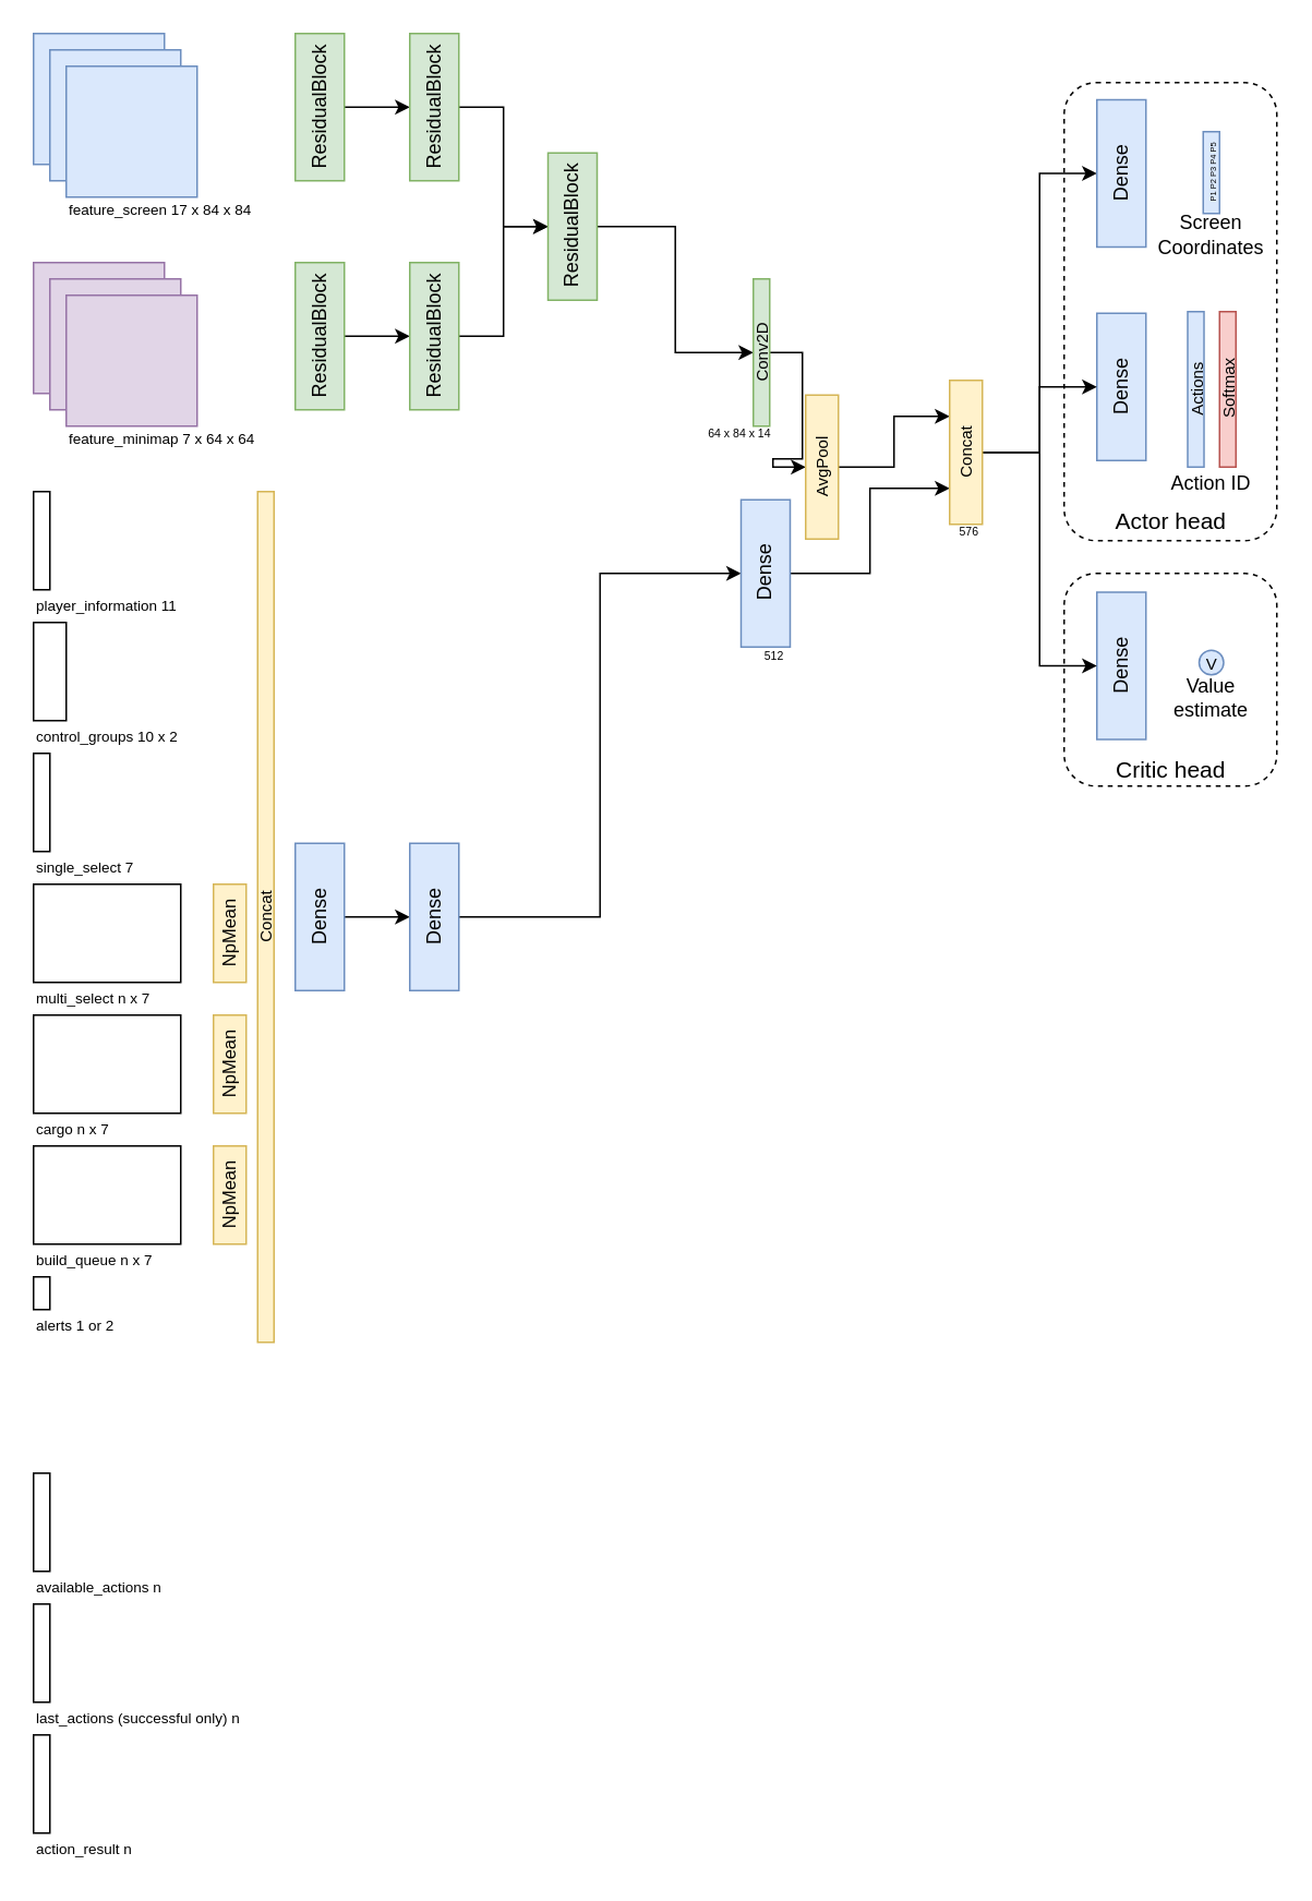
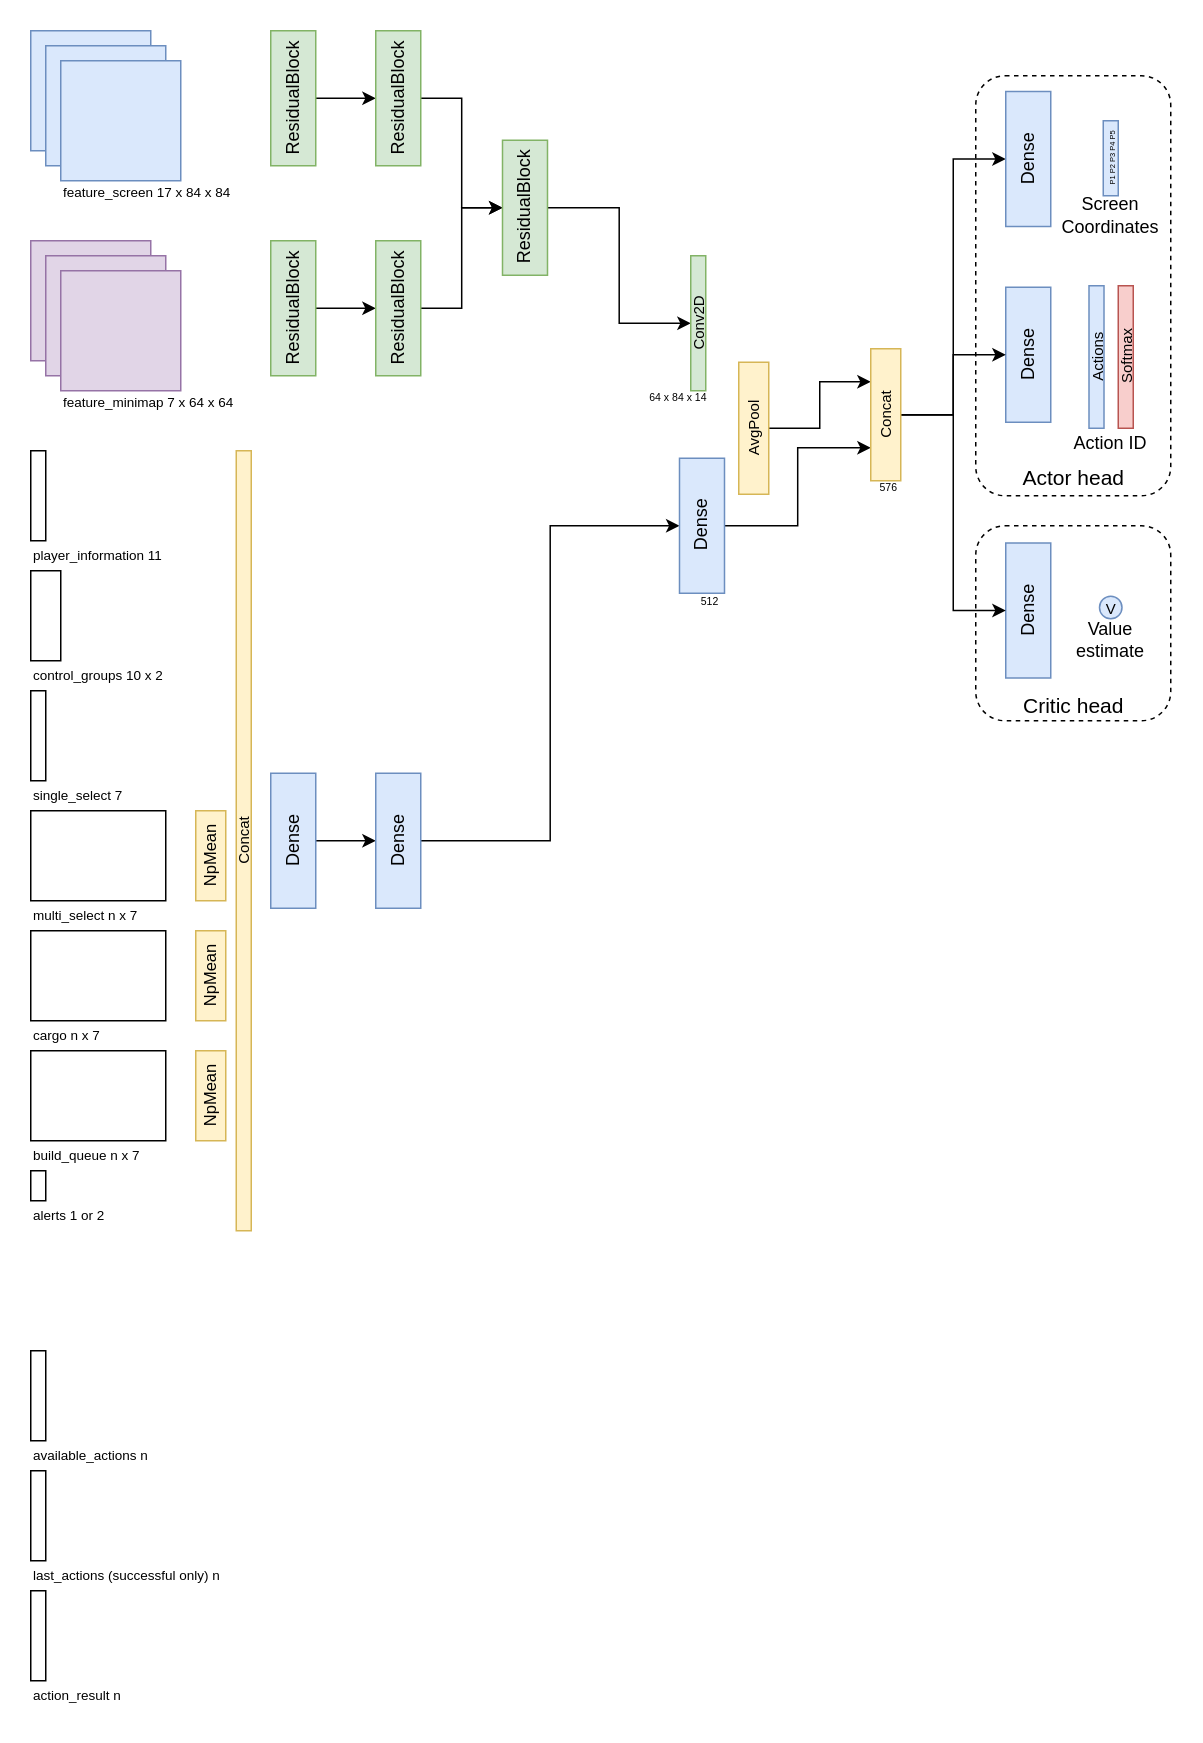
- <mxCell id="51" style="edgeStyle=orthogonalEdgeStyle;rounded=0;orthogonalLoop=1;jettySize=auto;html=1;entryX=0;entryY=0.5;entryDx=0;entryDy=0;fontSize=7;" parent="1" source="52" target="58" edge="1"><mxGeometry relative="1" as="geometry" /></mxCell>
